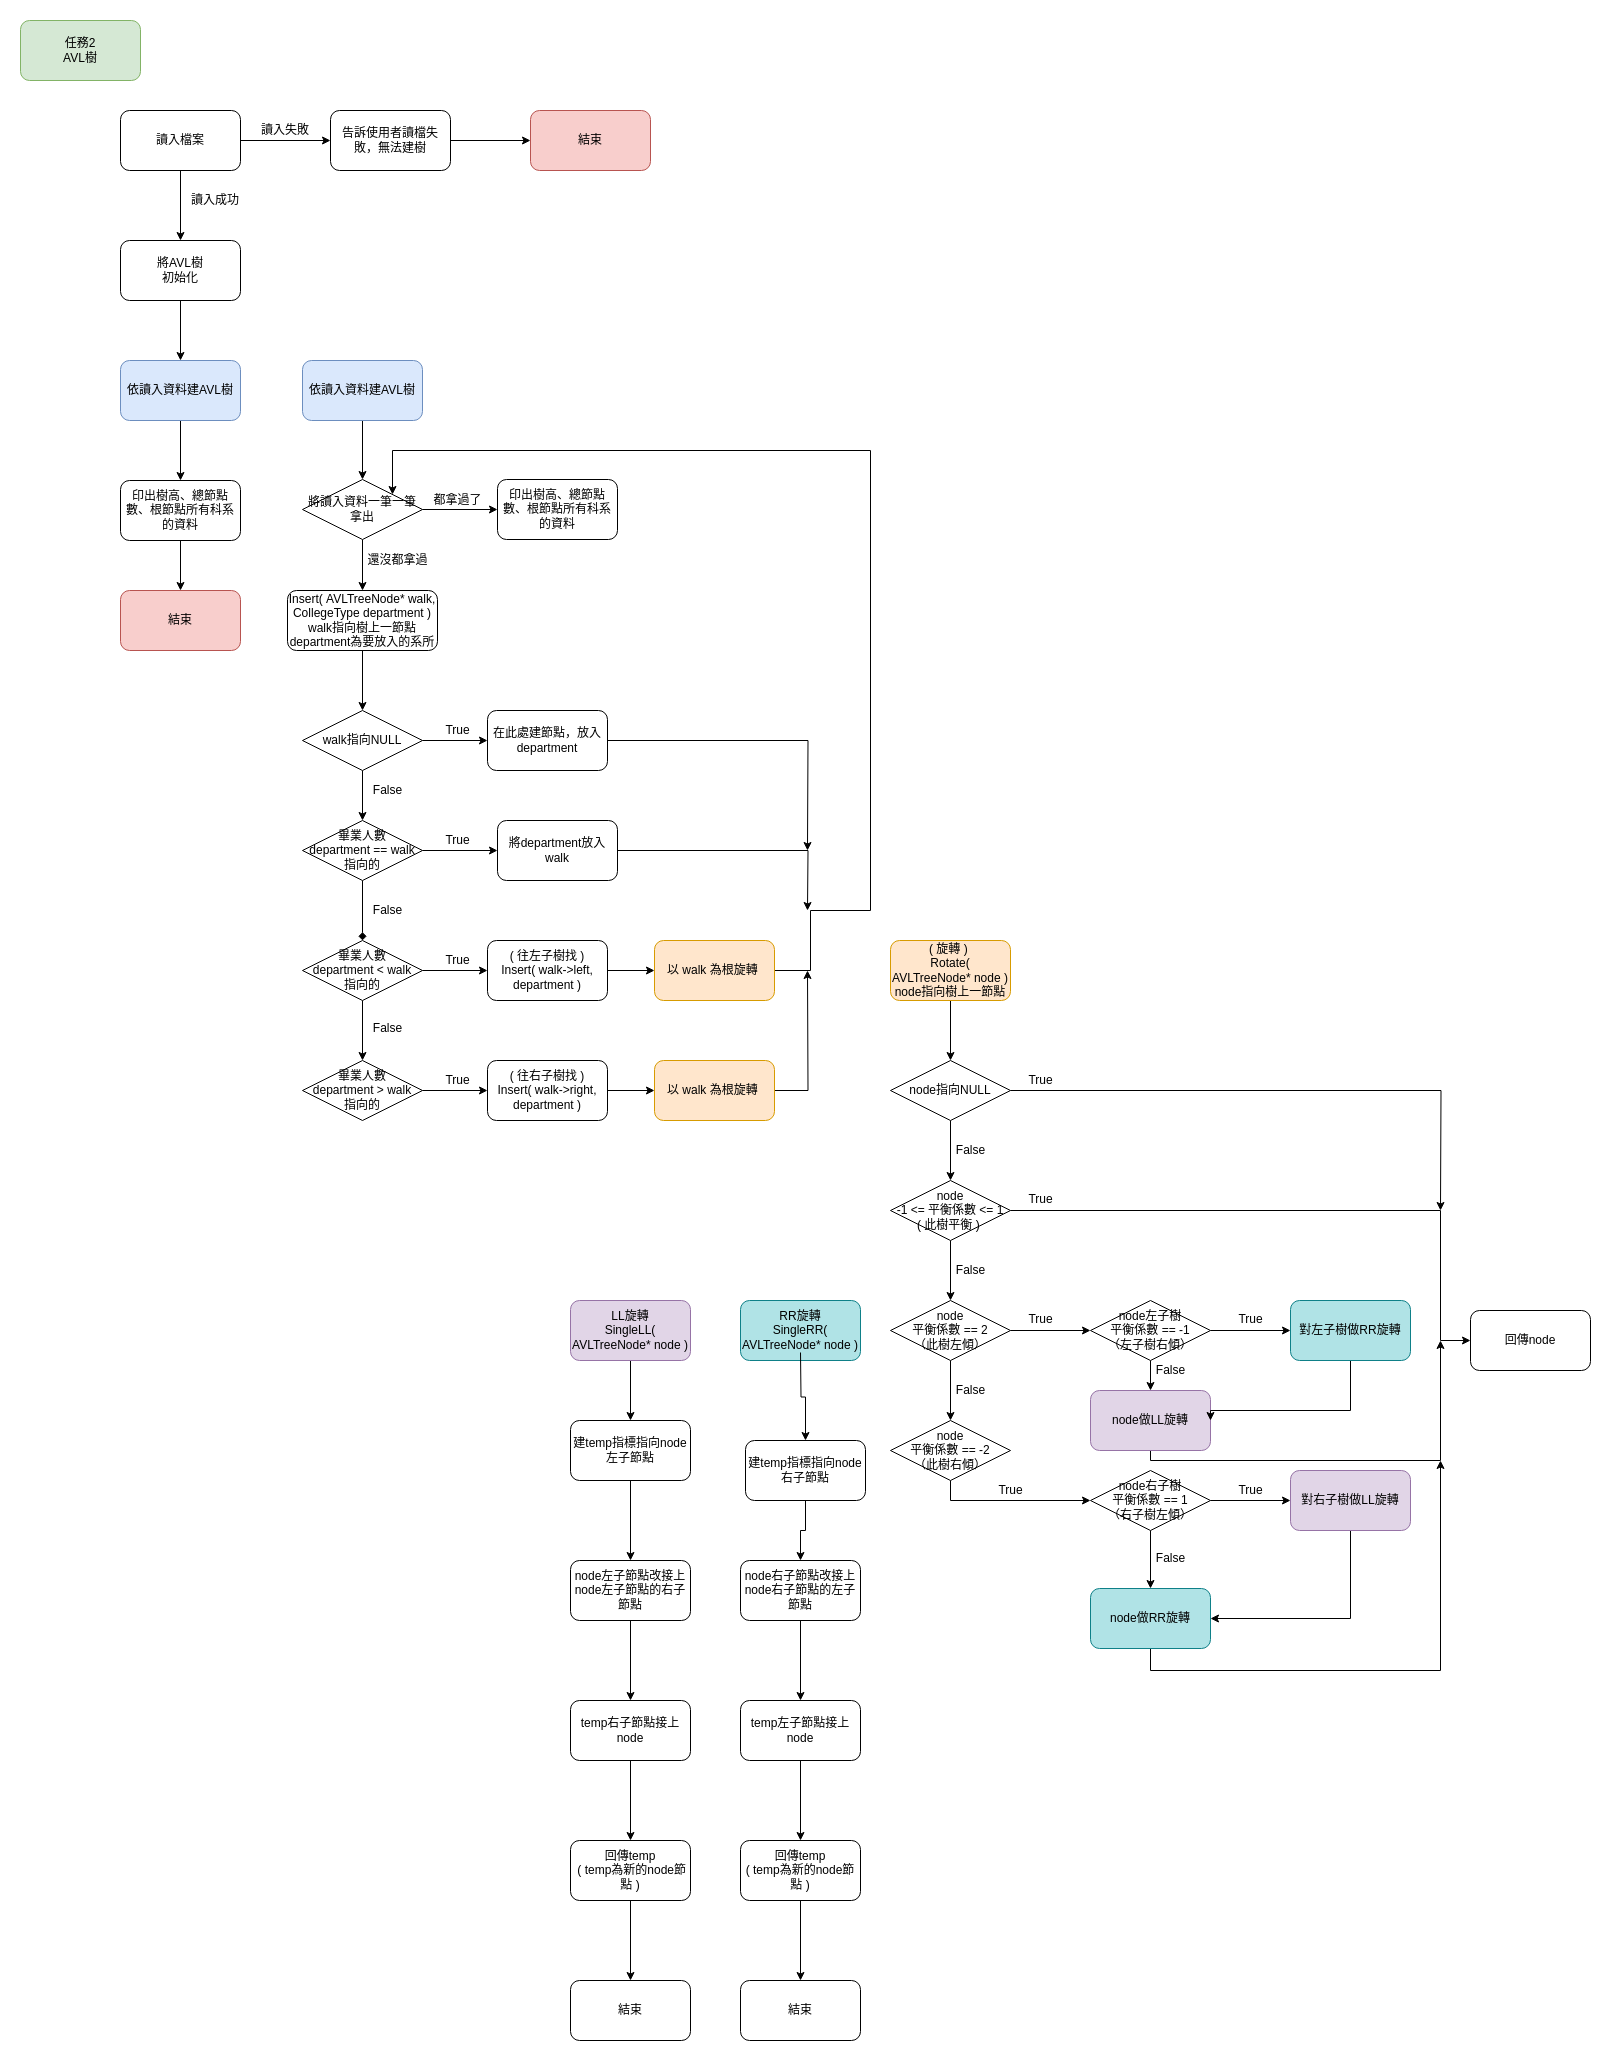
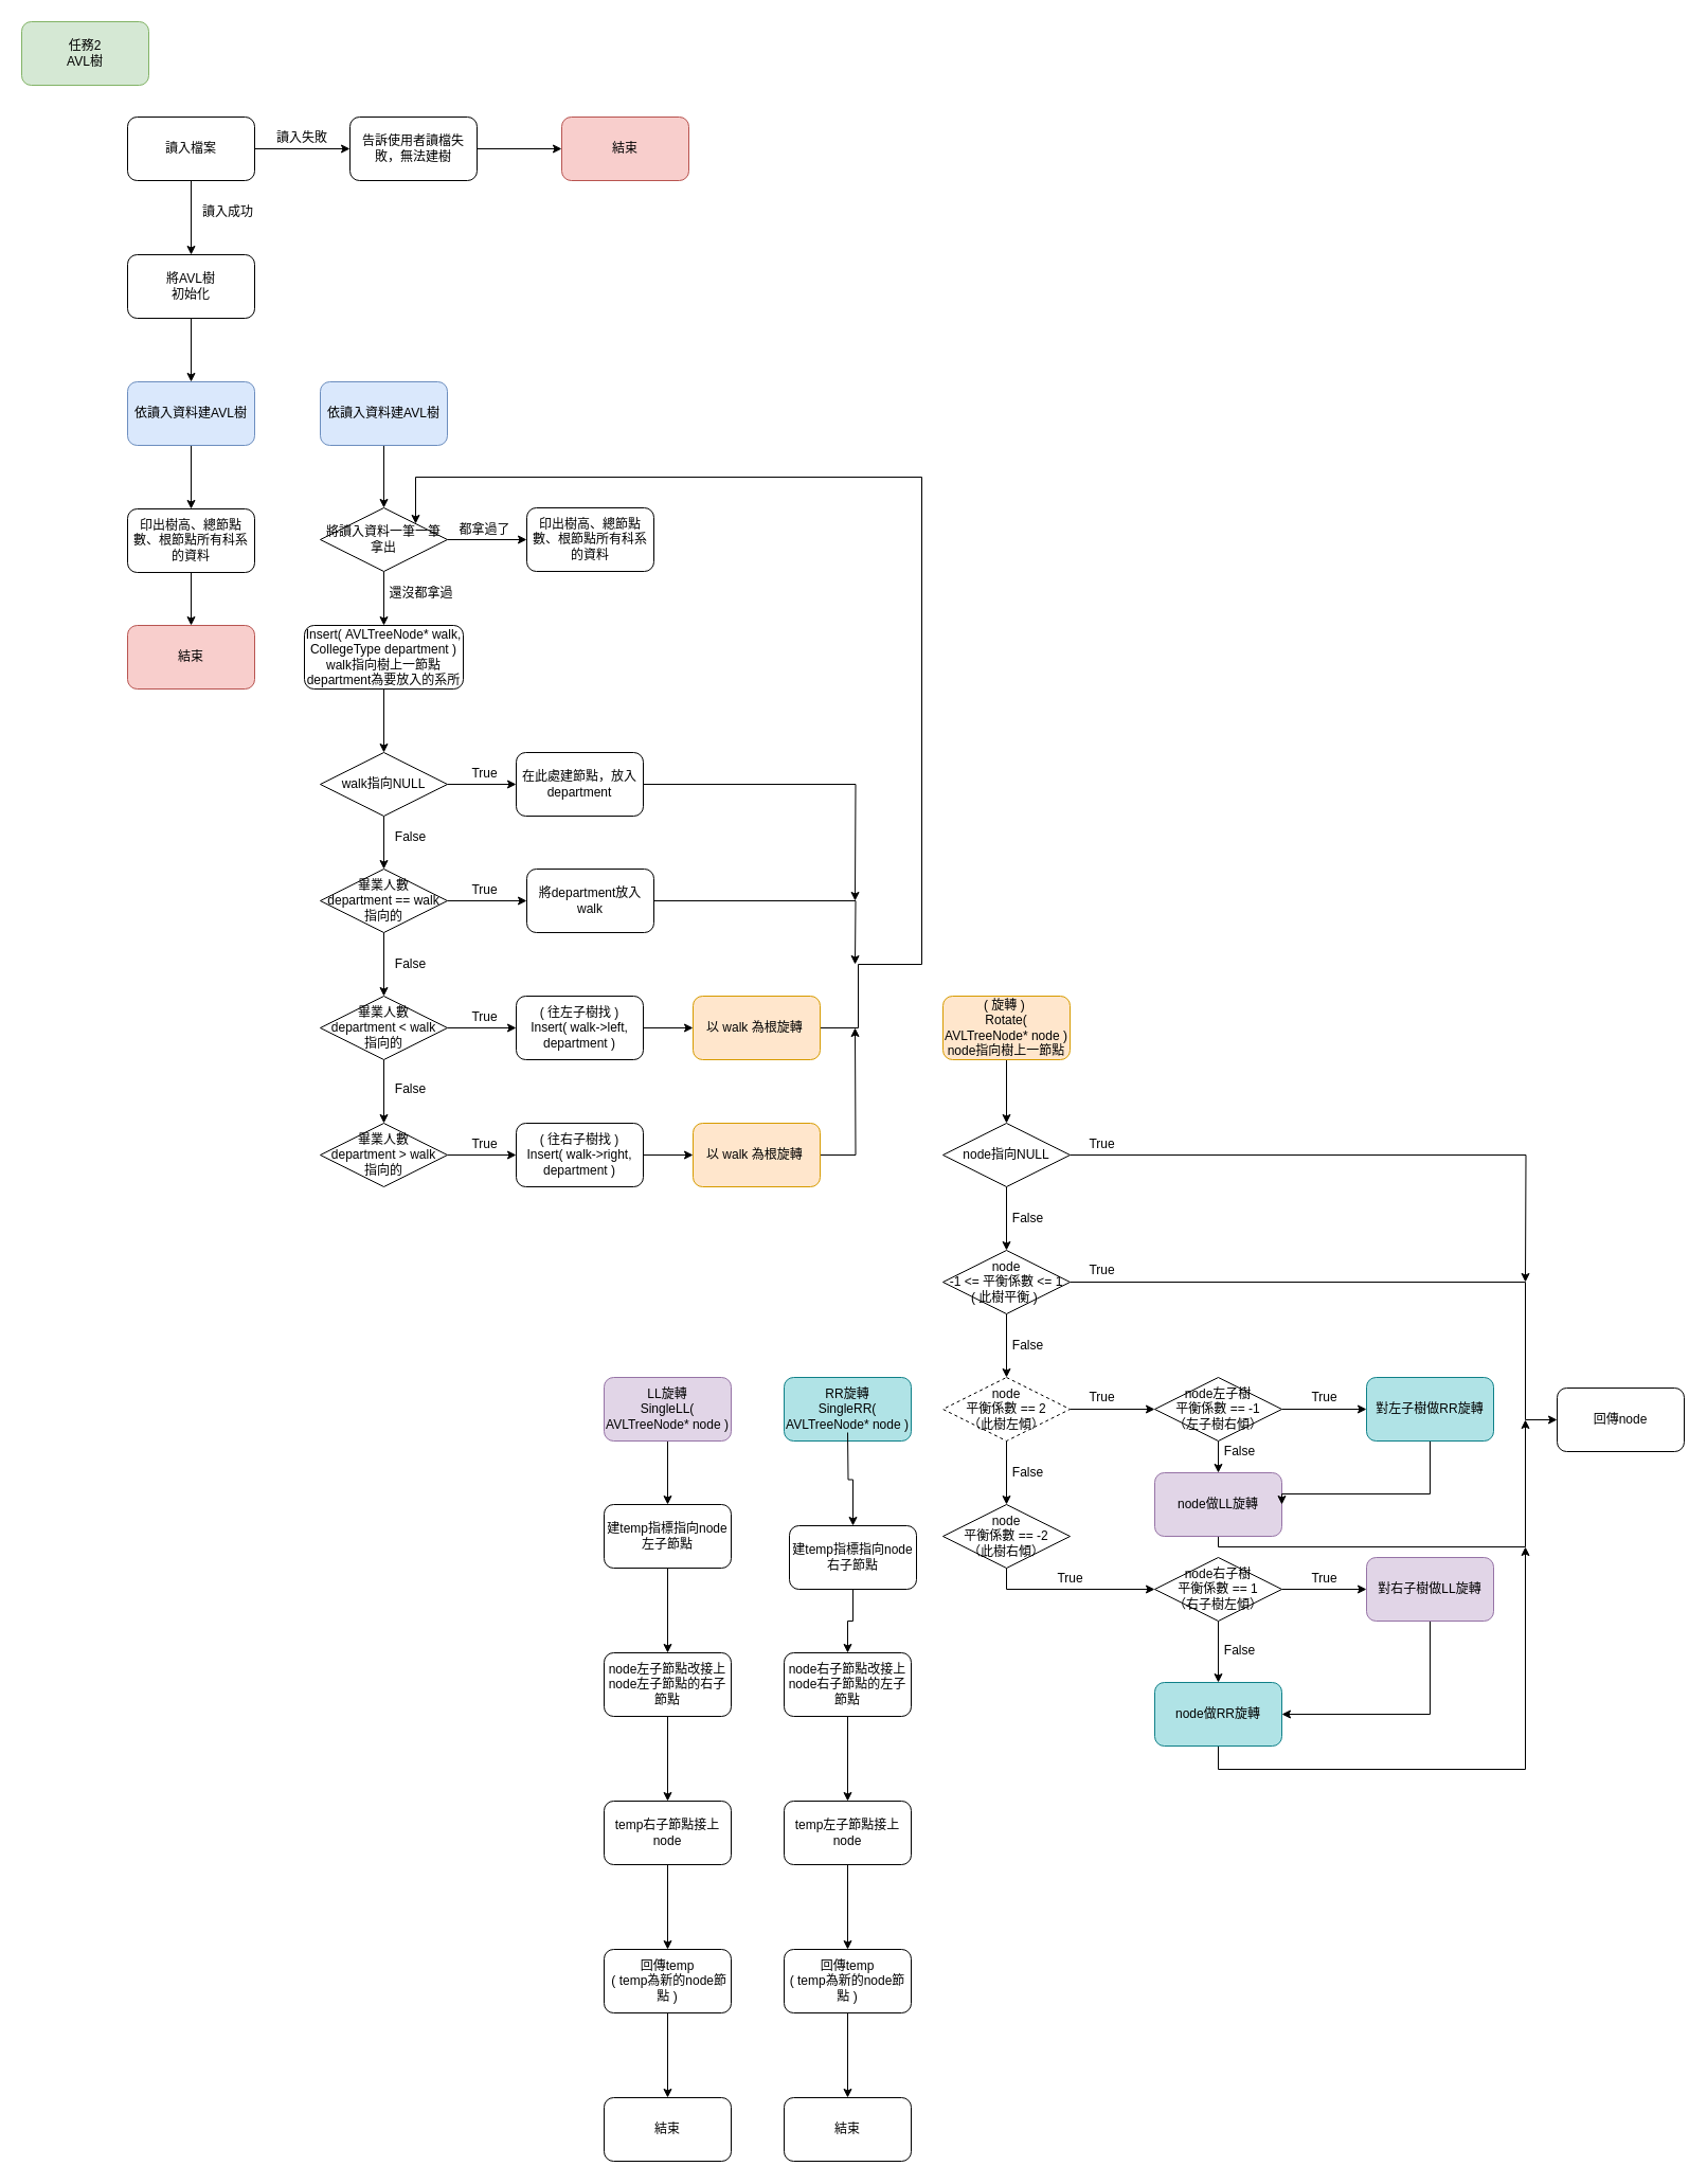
- <mxCell id="37" style="edgeStyle=orthogonalEdgeStyle;rounded=0;orthogonalLoop=1;jettySize=auto;html=1;exitX=0.5;exitY=1;exitDx=0;exitDy=0;entryX=0.5;entryY=0;entryDx=0;entryDy=0;endArrow=diamond;" edge="1" parent="1" source="38" target="25"><mxGeometry relative="1" as="geometry" /></mxCell>
+ <mxCell id="37" style="edgeStyle=orthogonalEdgeStyle;rounded=0;orthogonalLoop=1;jettySize=auto;html=1;exitX=0.5;exitY=1;exitDx=0;exitDy=0;entryX=0.5;entryY=0;entryDx=0;entryDy=0;" edge="1" parent="1" source="38" target="25"><mxGeometry relative="1" as="geometry" /></mxCell>
- <mxCell id="60" value="node&lt;br&gt;平衡係數 == 2&lt;br&gt;（此樹左傾）" style="rhombus;whiteSpace=wrap;html=1;fontFamily=Helvetica;fontSize=12;fontColor=#000000;align=center;strokeColor=#000000;fillColor=#ffffff;labelPosition=center;verticalLabelPosition=middle;verticalAlign=middle;labelBackgroundColor=none;" vertex="1" parent="1"><mxGeometry x="890" y="1300" width="120" height="60" as="geometry" /></mxCell>
+ <mxCell id="60" value="node&lt;br&gt;平衡係數 == 2&lt;br&gt;（此樹左傾）" style="rhombus;whiteSpace=wrap;html=1;fontFamily=Helvetica;fontSize=12;fontColor=#000000;align=center;strokeColor=#000000;fillColor=#ffffff;labelPosition=center;verticalLabelPosition=middle;verticalAlign=middle;labelBackgroundColor=none;dashed=1;" vertex="1" parent="1"><mxGeometry x="890" y="1300" width="120" height="60" as="geometry" /></mxCell>
